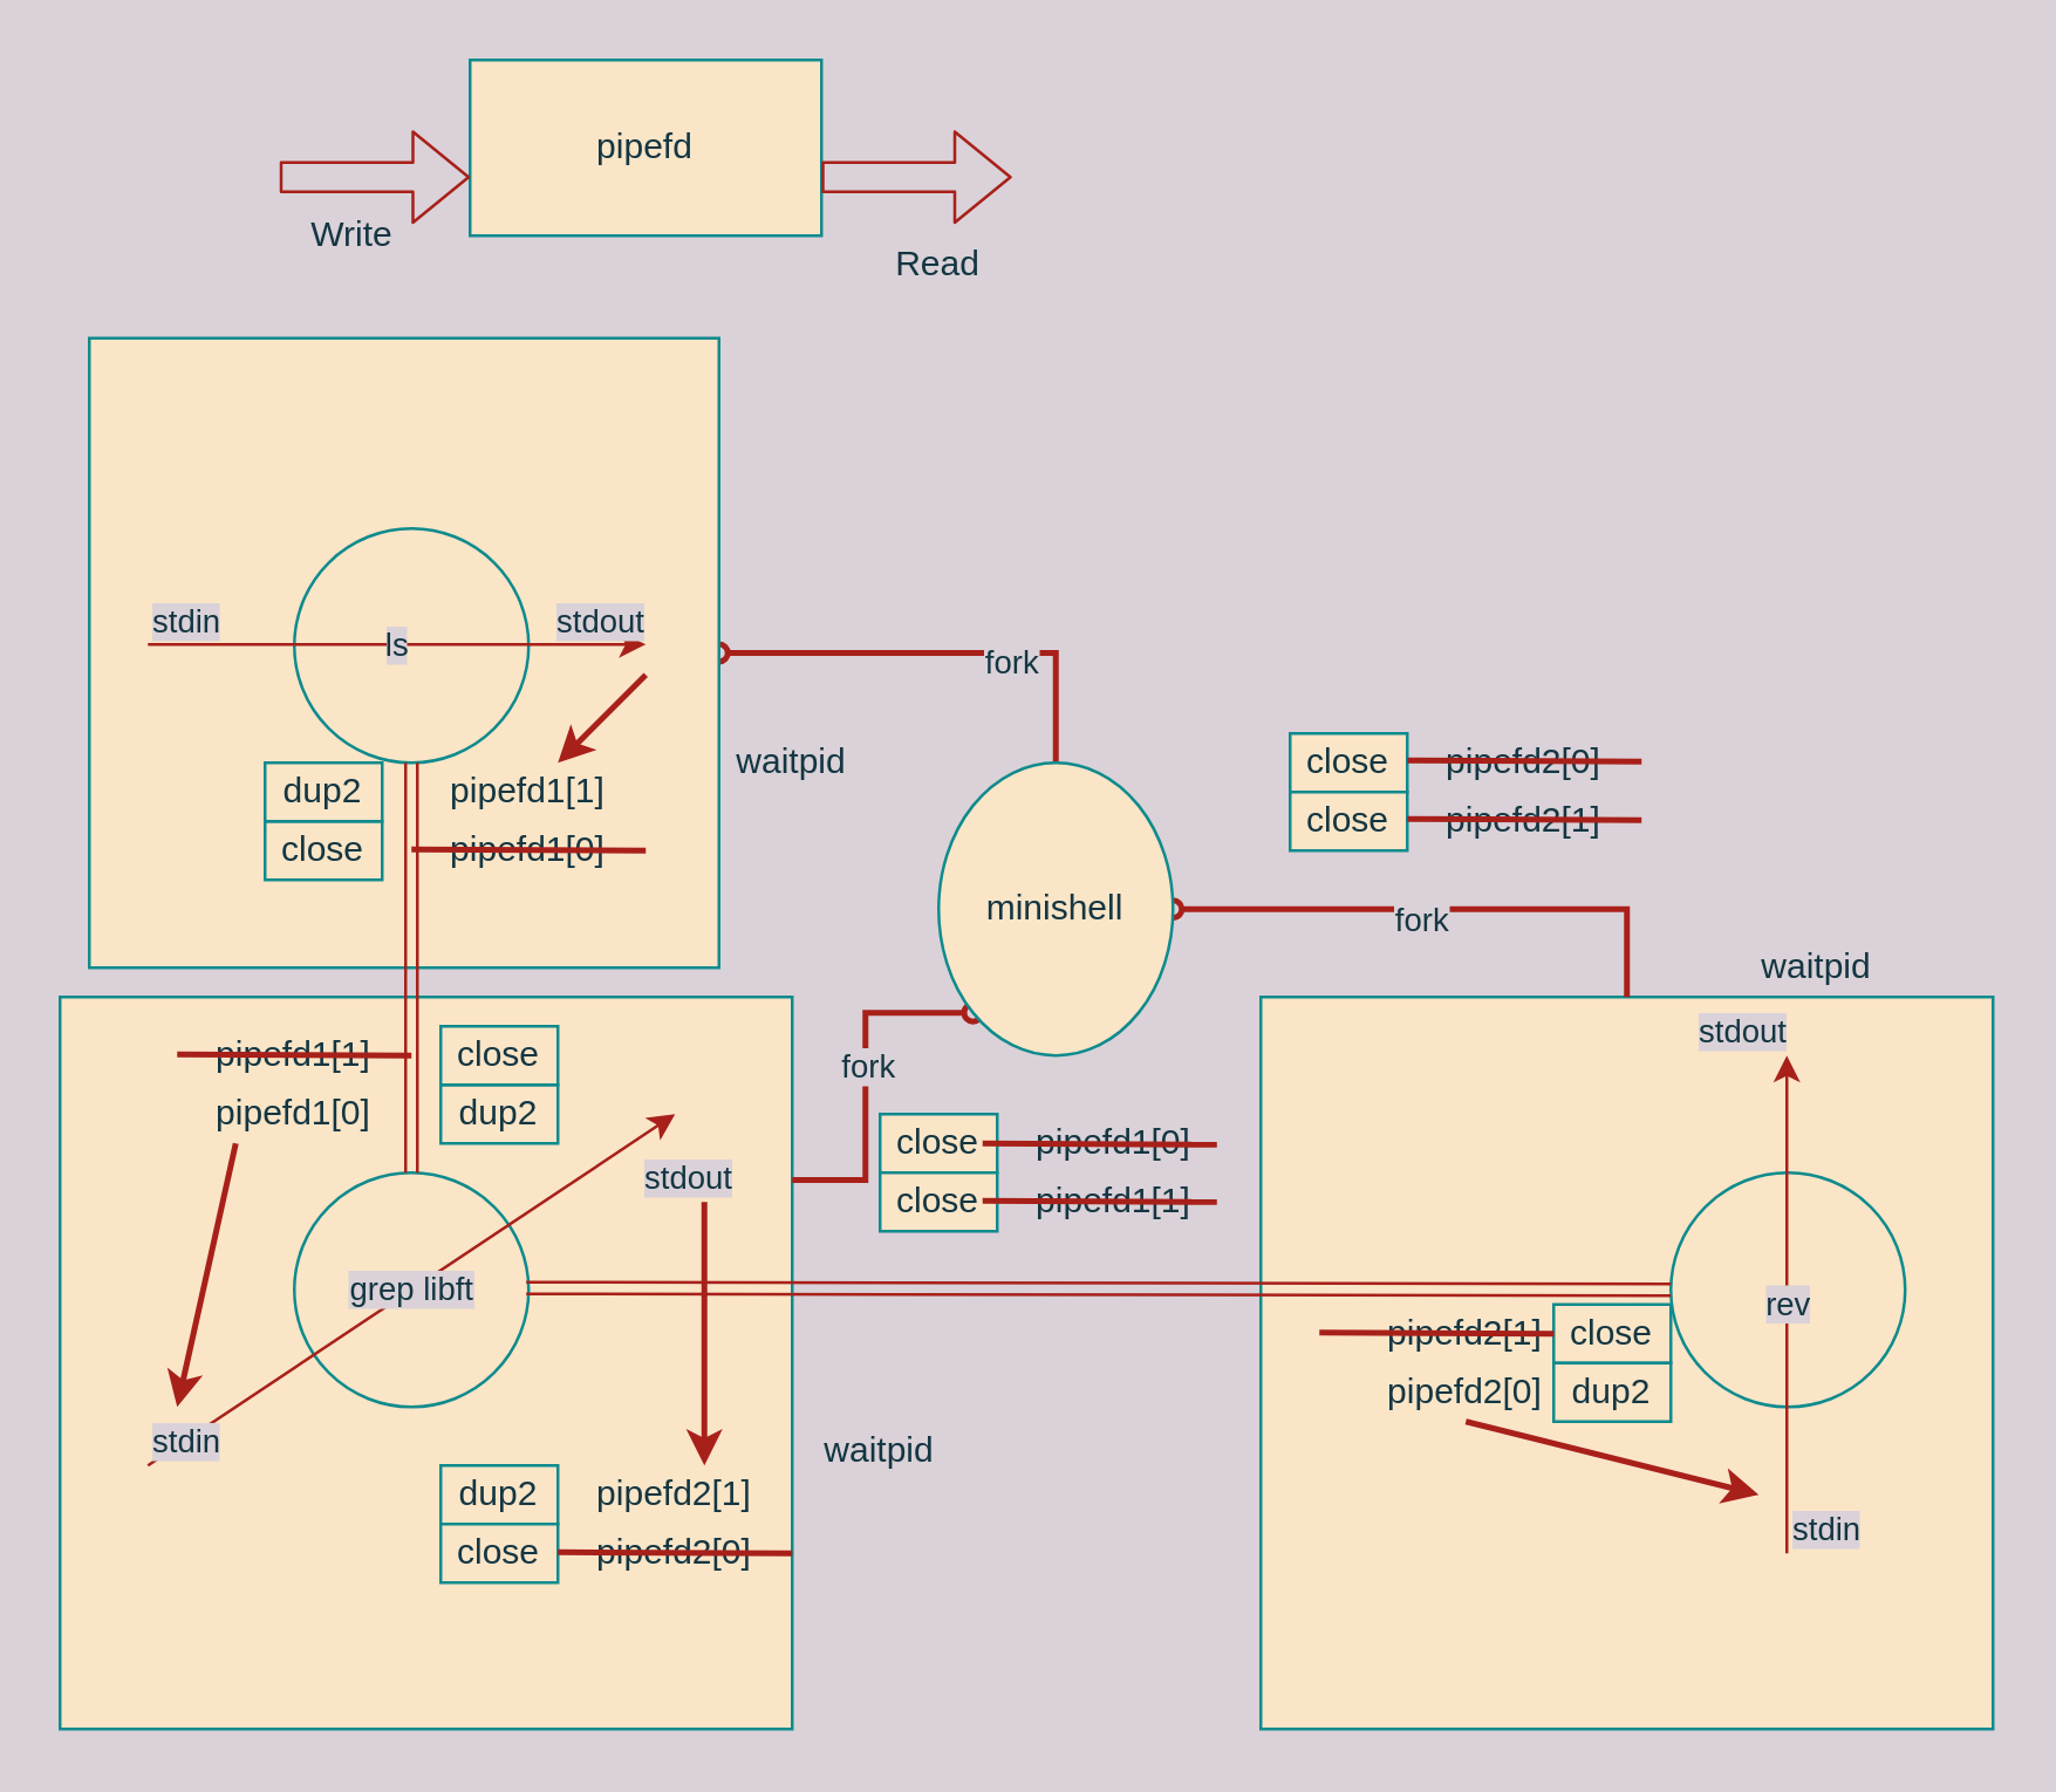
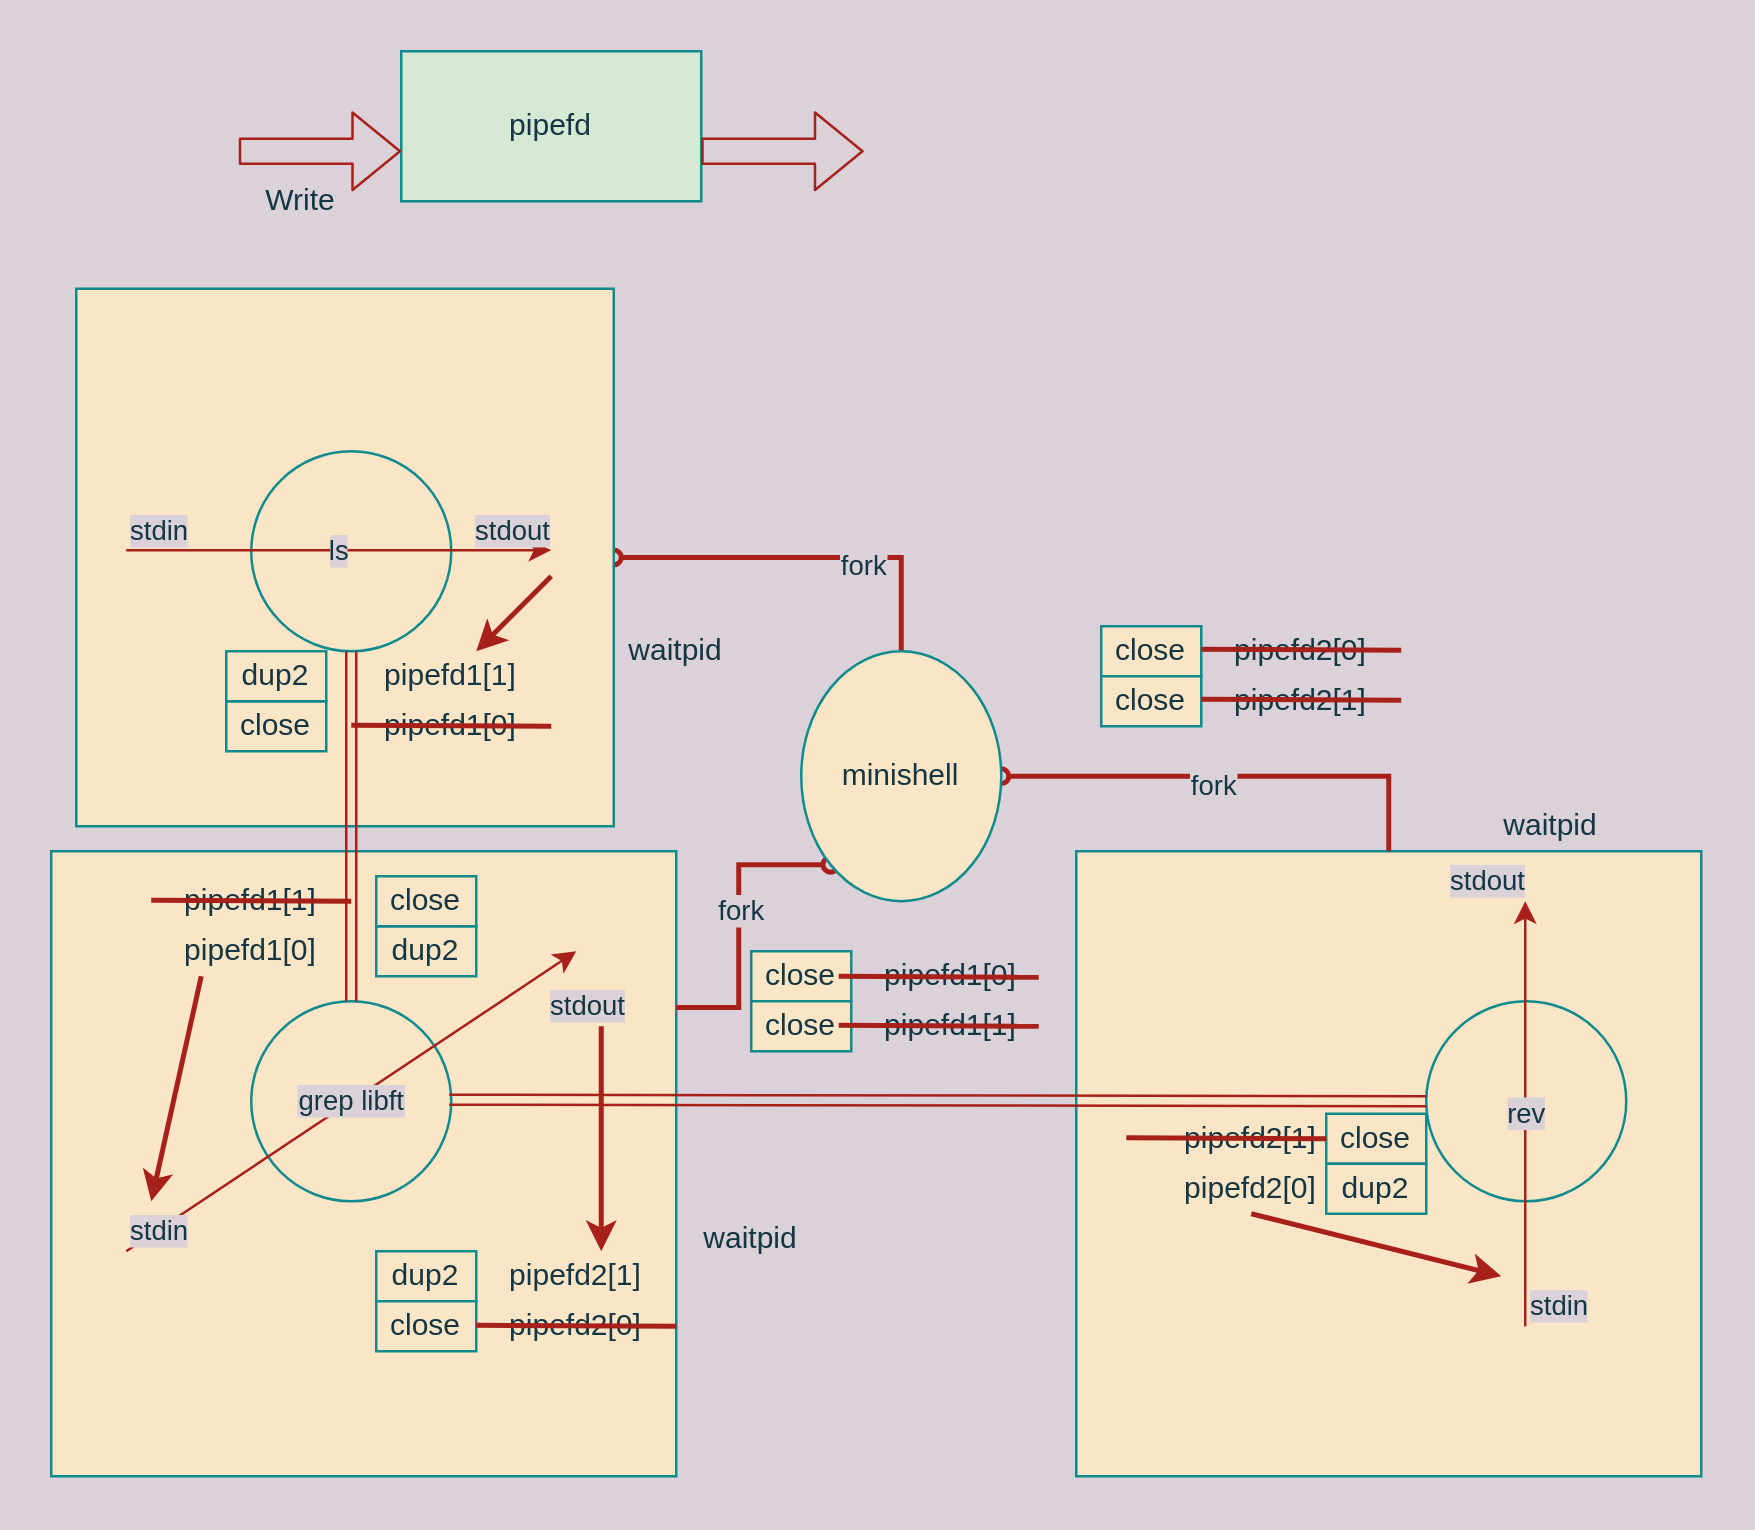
- <mxCell id="10" value="pipefd" style="whiteSpace=wrap;html=1;fillColor=#FAE5C7;strokeColor=#0F8B8D;fontColor=#143642;" vertex="1" parent="1"><mxGeometry x="160" y="20" width="120" height="60" as="geometry" /></mxCell>
+ <mxCell id="10" value="pipefd" style="whiteSpace=wrap;html=1;fillColor=#d5e8d4;strokeColor=#0F8B8D;fontColor=#143642;" vertex="1" parent="1"><mxGeometry x="160" y="20" width="120" height="60" as="geometry" /></mxCell>
- <mxCell id="66" value="Read&lt;br&gt;" style="text;html=1;strokeColor=none;fillColor=none;align=center;verticalAlign=middle;whiteSpace=wrap;rounded=0;fontColor=#143642;" vertex="1" parent="1"><mxGeometry x="300" y="80" width="40" height="20" as="geometry" /></mxCell>
